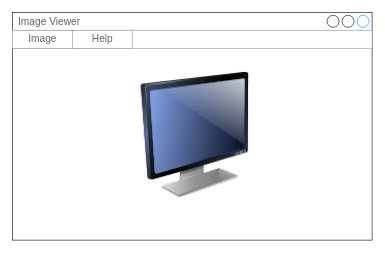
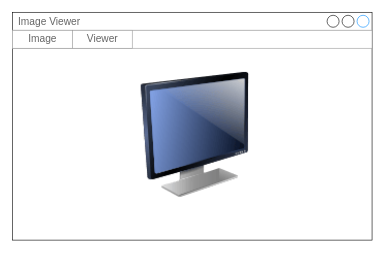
- <mxCell id="6" value="Help" style="strokeColor=inherit;fillColor=inherit;gradientColor=inherit;strokeWidth=1;shadow=0;dashed=0;align=center;html=1;shape=mxgraph.mockup.forms.rrect;rSize=0;fontSize=17;fontColor=#666666;" vertex="1" parent="4"><mxGeometry x="100.0" width="100.0" height="30" as="geometry" /></mxCell>
+ <mxCell id="6" value="Viewer" style="strokeColor=inherit;fillColor=inherit;gradientColor=inherit;strokeWidth=1;shadow=0;dashed=0;align=center;html=1;shape=mxgraph.mockup.forms.rrect;rSize=0;fontSize=17;fontColor=#666666;" vertex="1" parent="4"><mxGeometry x="100.0" width="100.0" height="30" as="geometry" /></mxCell>
